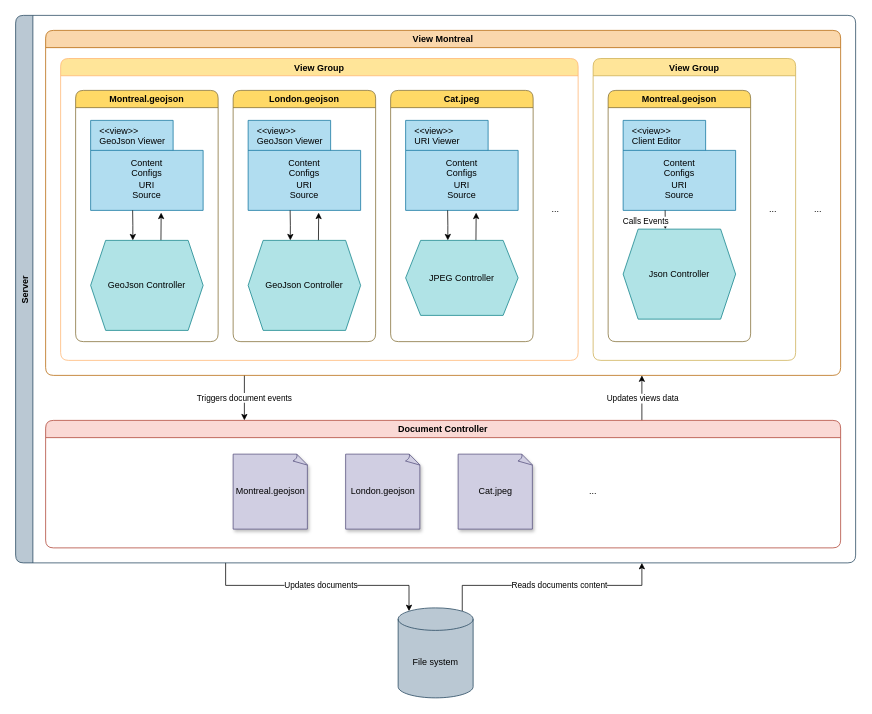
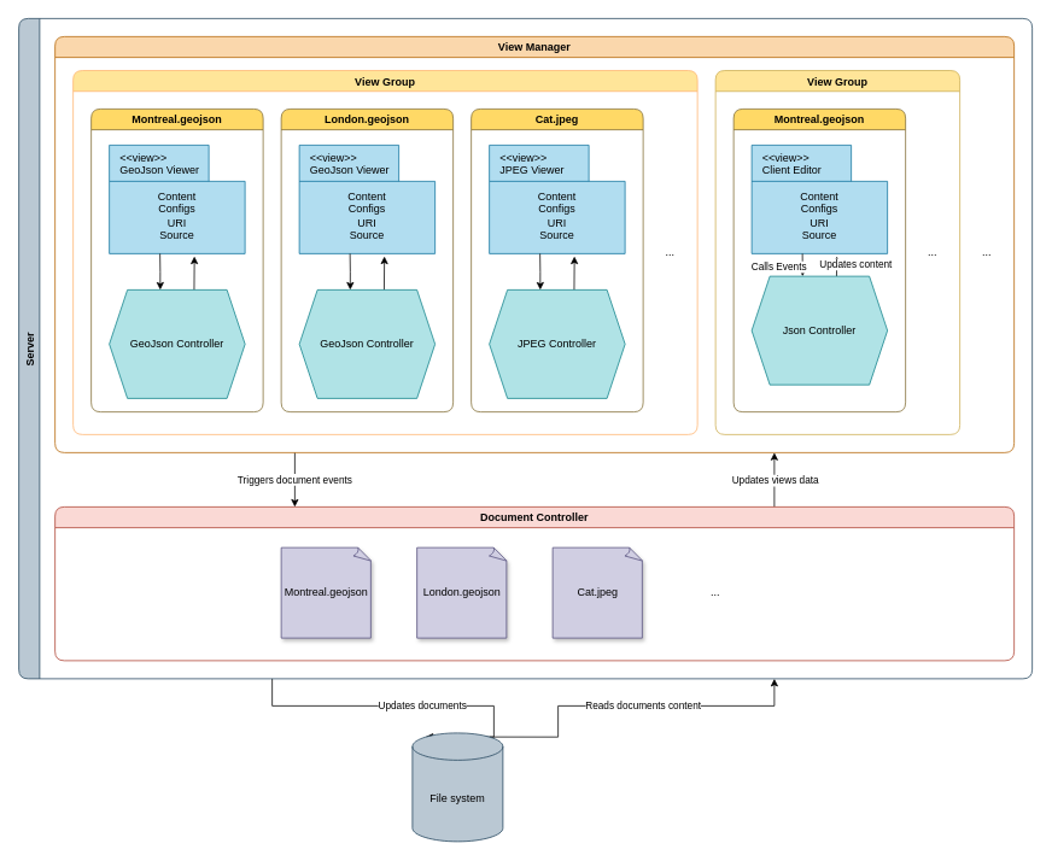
- <mxCell id="13" value="View Montreal" style="swimlane;fillColor=#fad7ac;strokeColor=#b46504;rounded=1;" vertex="1" parent="4"><mxGeometry x="40" y="20" width="1060" height="460" as="geometry" /></mxCell>
+ <mxCell id="13" value="View Manager" style="swimlane;fillColor=#fad7ac;strokeColor=#b46504;rounded=1;" vertex="1" parent="4"><mxGeometry x="40" y="20" width="1060" height="460" as="geometry" /></mxCell>
- <mxCell id="28" value="&amp;lt;&amp;lt;view&amp;gt;&amp;gt;&lt;br&gt;URI Viewer" style="shape=folder;html=1;tabWidth=110;tabHeight=40;tabPosition=left;align=left;verticalAlign=top;spacingLeft=10;whiteSpace=wrap;fillColor=#b1ddf0;strokeColor=#10739e;" vertex="1" parent="27"><mxGeometry x="20" y="40" width="150" height="120" as="geometry" /></mxCell>
+ <mxCell id="28" value="&amp;lt;&amp;lt;view&amp;gt;&amp;gt;&lt;br&gt;JPEG Viewer" style="shape=folder;html=1;tabWidth=110;tabHeight=40;tabPosition=left;align=left;verticalAlign=top;spacingLeft=10;whiteSpace=wrap;fillColor=#b1ddf0;strokeColor=#10739e;" vertex="1" parent="27"><mxGeometry x="20" y="40" width="150" height="120" as="geometry" /></mxCell>
+ <mxCell id="37" style="edgeStyle=orthogonalEdgeStyle;rounded=0;orthogonalLoop=1;jettySize=auto;html=1;exitX=0.625;exitY=0;exitDx=0;exitDy=0;entryX=0.627;entryY=1.025;entryDx=0;entryDy=0;entryPerimeter=0;" edge="1" parent="35" source="41" target="36"><mxGeometry relative="1" as="geometry" /></mxCell>
+ <mxCell id="38" value="Updates content" style="edgeLabel;html=1;align=center;verticalAlign=middle;resizable=0;points=[];" vertex="1" connectable="0" parent="37"><mxGeometry x="-0.215" y="-1" relative="1" as="geometry"><mxPoint x="20" y="-5" as="offset" /></mxGeometry></mxCell>
- <mxCell id="31" value="JPEG Controller" style="shape=hexagon;perimeter=hexagonPerimeter2;whiteSpace=wrap;html=1;fixedSize=1;fillColor=#b0e3e6;strokeColor=#0e8088;" vertex="1" parent="27"><mxGeometry x="20" y="200" width="150" height="100" as="geometry" /></mxCell>
+ <mxCell id="31" value="JPEG Controller" style="shape=hexagon;perimeter=hexagonPerimeter2;whiteSpace=wrap;html=1;fixedSize=1;fillColor=#b0e3e6;strokeColor=#0e8088;" vertex="1" parent="27"><mxGeometry x="20" y="200" width="150" height="120" as="geometry" /></mxCell>
- <mxCell id="47" value="File system" style="shape=cylinder3;whiteSpace=wrap;html=1;boundedLbl=1;backgroundOutline=1;size=15;fillColor=#bac8d3;strokeColor=#23445d;gradientColor=none;" vertex="1" parent="1"><mxGeometry x="530" y="810" width="100" height="120" as="geometry" /></mxCell>
+ <mxCell id="47" value="File system" style="shape=cylinder3;whiteSpace=wrap;html=1;boundedLbl=1;backgroundOutline=1;size=15;fillColor=#bac8d3;strokeColor=#23445d;gradientColor=none;" vertex="1" parent="1"><mxGeometry x="455" y="810" width="100" height="120" as="geometry" /></mxCell>
